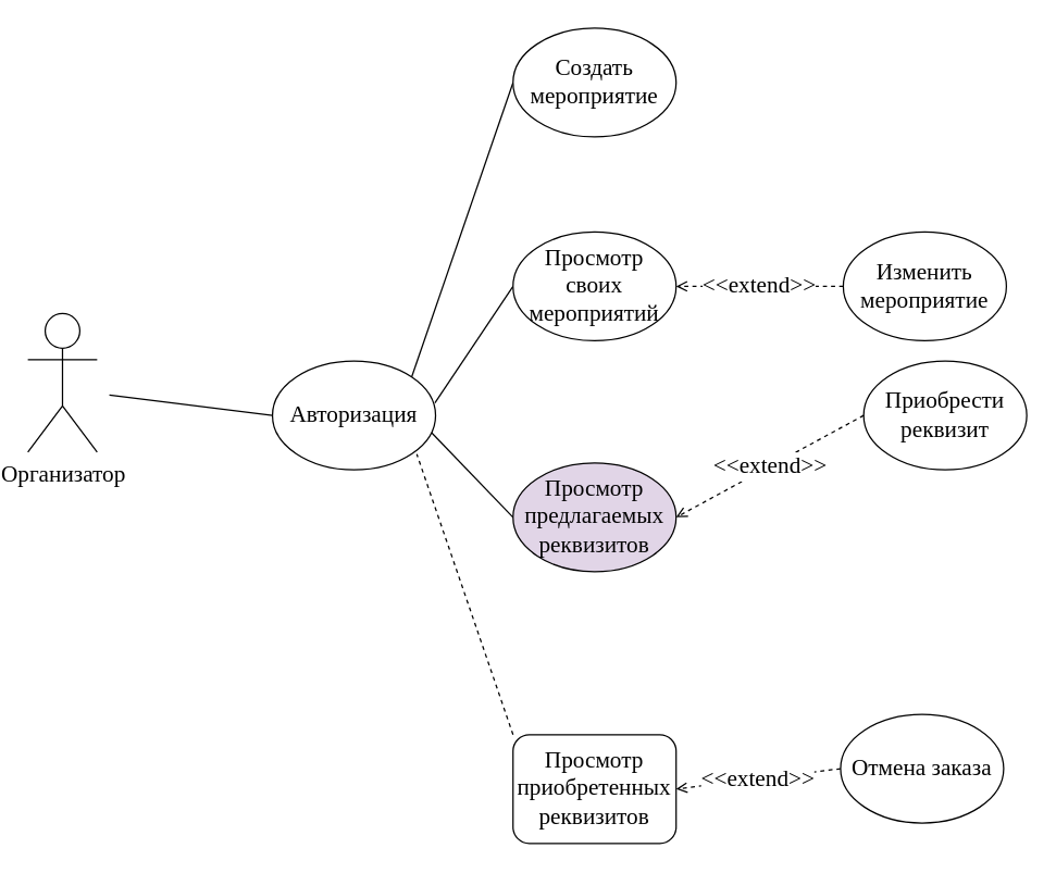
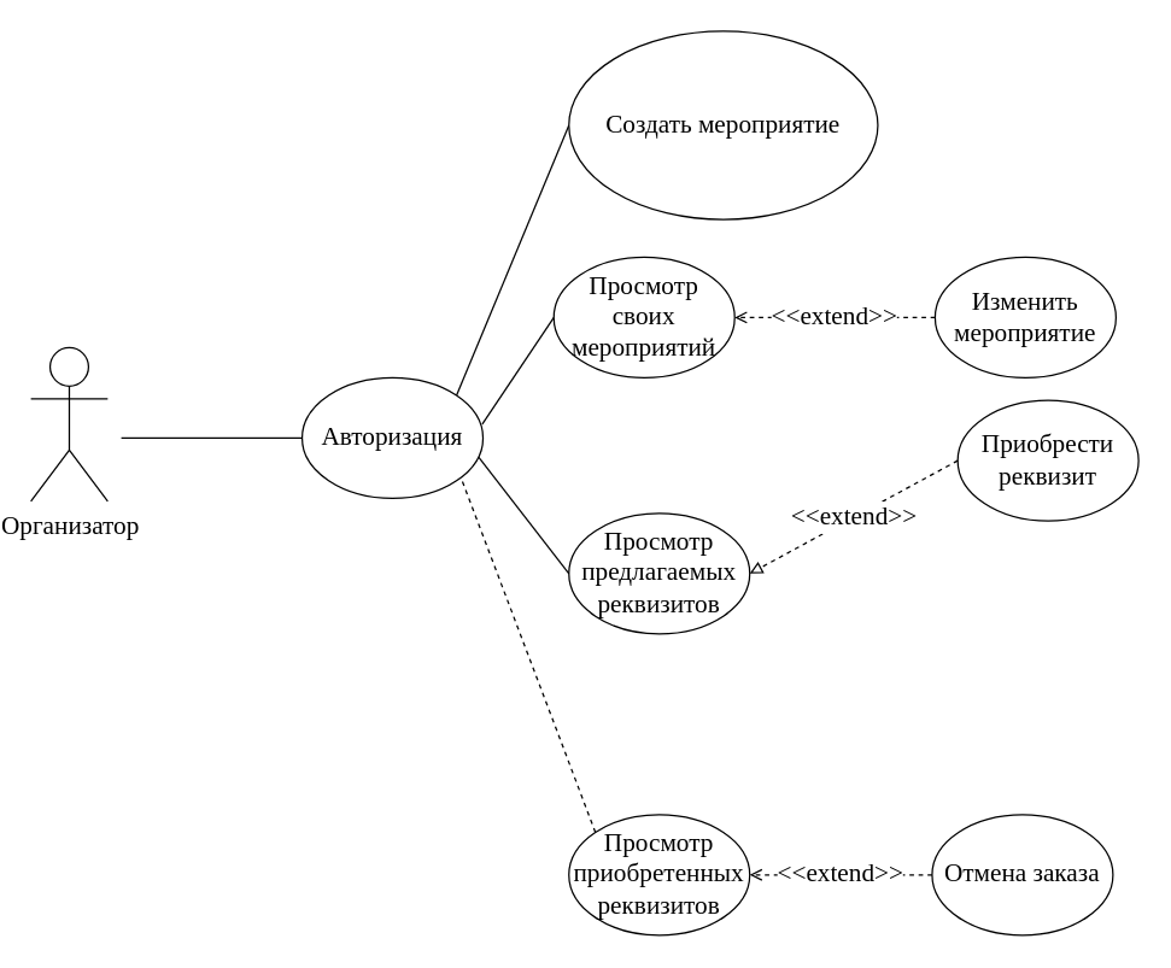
- <mxCell id="4" value="Создать мероприятие" style="ellipse;whiteSpace=wrap;html=1;fontFamily=Times New Roman;fontSize=17;" parent="1" vertex="1"><mxGeometry x="377" y="20" width="120" height="80" as="geometry" /></mxCell>
+ <mxCell id="4" value="Создать мероприятие" style="ellipse;whiteSpace=wrap;html=1;fontFamily=Times New Roman;fontSize=17;" parent="1" vertex="1"><mxGeometry x="377" y="20" width="205" height="125" as="geometry" /></mxCell>
- <mxCell id="6" value="Просмотр своих мероприятий" style="ellipse;whiteSpace=wrap;html=1;fontFamily=Times New Roman;fontSize=17;" parent="1" vertex="1"><mxGeometry x="377" y="170" width="120" height="80" as="geometry" /></mxCell>
+ <mxCell id="6" value="Просмотр своих мероприятий" style="ellipse;whiteSpace=wrap;html=1;fontFamily=Times New Roman;fontSize=17;" parent="1" vertex="1"><mxGeometry x="367" y="170" width="120" height="80" as="geometry" /></mxCell>
- <mxCell id="18" value="Авторизация" style="ellipse;whiteSpace=wrap;html=1;fontFamily=Times New Roman;fontSize=17;" parent="1" vertex="1"><mxGeometry x="200" y="265" width="120" height="80" as="geometry" /></mxCell>
+ <mxCell id="18" value="Авторизация" style="ellipse;whiteSpace=wrap;html=1;fontFamily=Times New Roman;fontSize=17;" parent="1" vertex="1"><mxGeometry y="250" width="120" height="80" as="geometry" x="200" /></mxCell>
- <mxCell id="12" value="&lt;span style=&quot;color: rgb(0, 0, 0); font-size: 17px; font-style: normal; font-weight: 400; letter-spacing: normal; text-align: center; text-indent: 0px; text-transform: none; word-spacing: 0px; background-color: rgb(255, 255, 255); display: inline; float: none;&quot;&gt;&amp;lt;&amp;lt;extend&amp;gt;&amp;gt;&lt;/span&gt;" style="edgeStyle=none;rounded=0;orthogonalLoop=1;jettySize=auto;html=1;exitX=0;exitY=0.5;exitDx=0;exitDy=0;entryX=1;entryY=0.5;entryDx=0;entryDy=0;dashed=1;endArrow=open;endFill=0;fontFamily=Times New Roman;fontSize=17;" parent="1" source="11" target="9" edge="1"><mxGeometry relative="1" as="geometry"><mxPoint x="970" y="680" as="sourcePoint" /><mxPoint x="652.426" y="688.284" as="targetPoint" /></mxGeometry></mxCell>
+ <mxCell id="12" value="&lt;span style=&quot;color: rgb(0, 0, 0); font-size: 17px; font-style: normal; font-weight: 400; letter-spacing: normal; text-align: center; text-indent: 0px; text-transform: none; word-spacing: 0px; background-color: rgb(255, 255, 255); display: inline; float: none;&quot;&gt;&amp;lt;&amp;lt;extend&amp;gt;&amp;gt;&lt;/span&gt;" style="edgeStyle=none;rounded=0;orthogonalLoop=1;jettySize=auto;html=1;exitX=0;exitY=0.5;exitDx=0;exitDy=0;entryX=1;entryY=0.5;entryDx=0;entryDy=0;dashed=1;endArrow=block;endFill=0;fontFamily=Times New Roman;fontSize=17;" parent="1" source="11" target="9" edge="1"><mxGeometry relative="1" as="geometry"><mxPoint x="970" y="680" as="sourcePoint" /><mxPoint x="652.426" y="688.284" as="targetPoint" /></mxGeometry></mxCell>
- <mxCell id="9" value="Просмотр предлагаемых реквизитов" style="ellipse;whiteSpace=wrap;html=1;fontFamily=Times New Roman;fontSize=17;fillColor=#e1d5e7;" parent="1" vertex="1"><mxGeometry x="377" y="340" width="120" height="80" as="geometry" /></mxCell>
+ <mxCell id="9" value="Просмотр предлагаемых реквизитов" style="ellipse;whiteSpace=wrap;html=1;fontFamily=Times New Roman;fontSize=17;" parent="1" vertex="1"><mxGeometry x="377" y="340" width="120" height="80" as="geometry" /></mxCell>
- <mxCell id="15" value="Отмена заказа" style="ellipse;whiteSpace=wrap;html=1;fontFamily=Times New Roman;fontSize=17;" parent="1" vertex="1"><mxGeometry x="618" y="525" width="120" height="80" as="geometry" /></mxCell>
+ <mxCell id="15" value="Отмена заказа" style="ellipse;whiteSpace=wrap;html=1;fontFamily=Times New Roman;fontSize=17;" parent="1" vertex="1"><mxGeometry x="618" y="540" width="120" height="80" as="geometry" /></mxCell>
- <mxCell id="13" value="Просмотр приобретенных реквизитов" style="whiteSpace=wrap;html=1;fontFamily=Times New Roman;fontSize=17;rounded=1;" parent="1" vertex="1"><mxGeometry x="377" y="540" width="120" height="80" as="geometry" /></mxCell>
+ <mxCell id="13" value="Просмотр приобретенных реквизитов" style="ellipse;whiteSpace=wrap;html=1;fontFamily=Times New Roman;fontSize=17;" parent="1" vertex="1"><mxGeometry x="377" y="540" width="120" height="80" as="geometry" /></mxCell>
